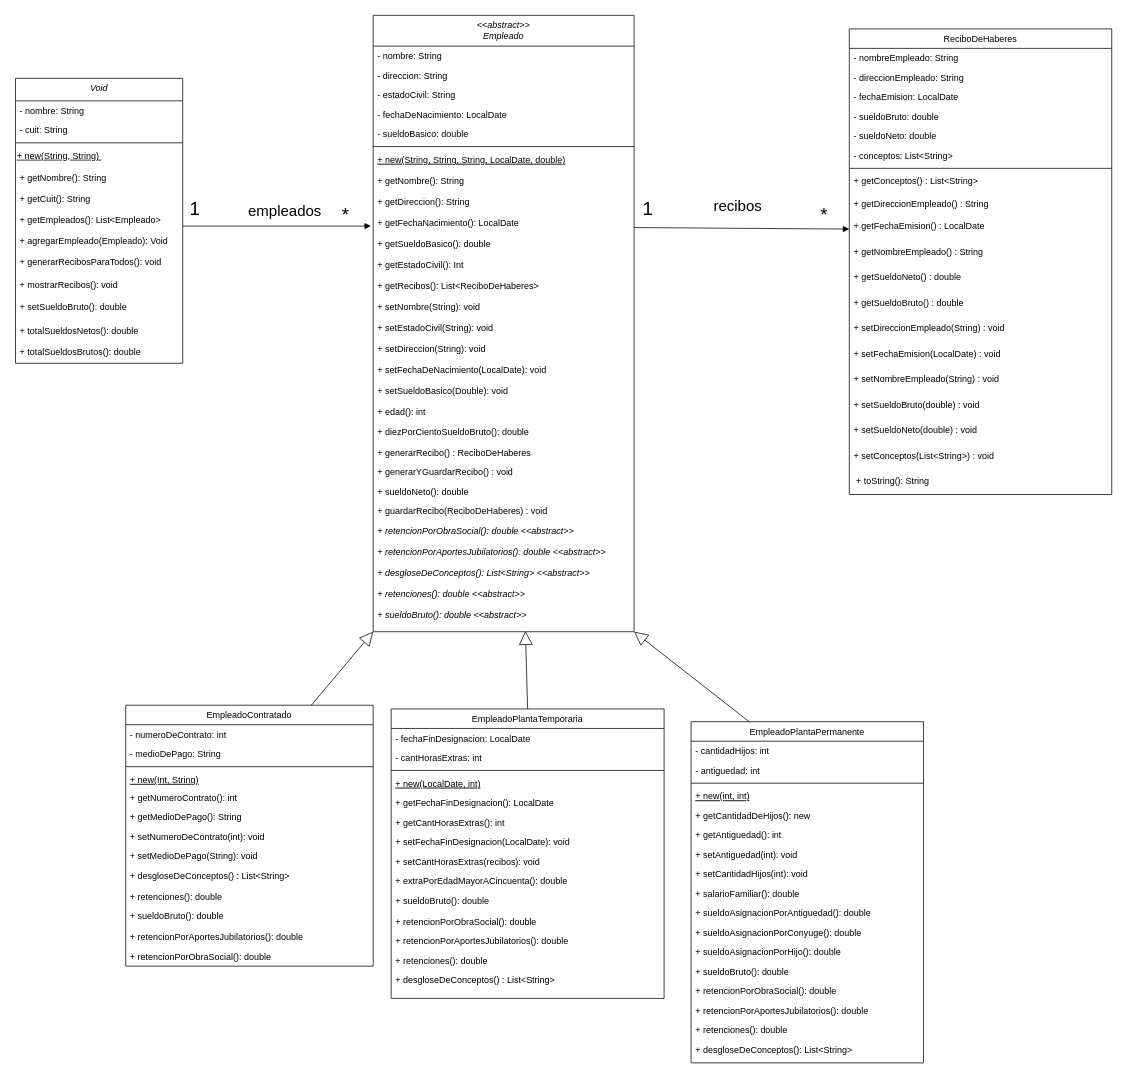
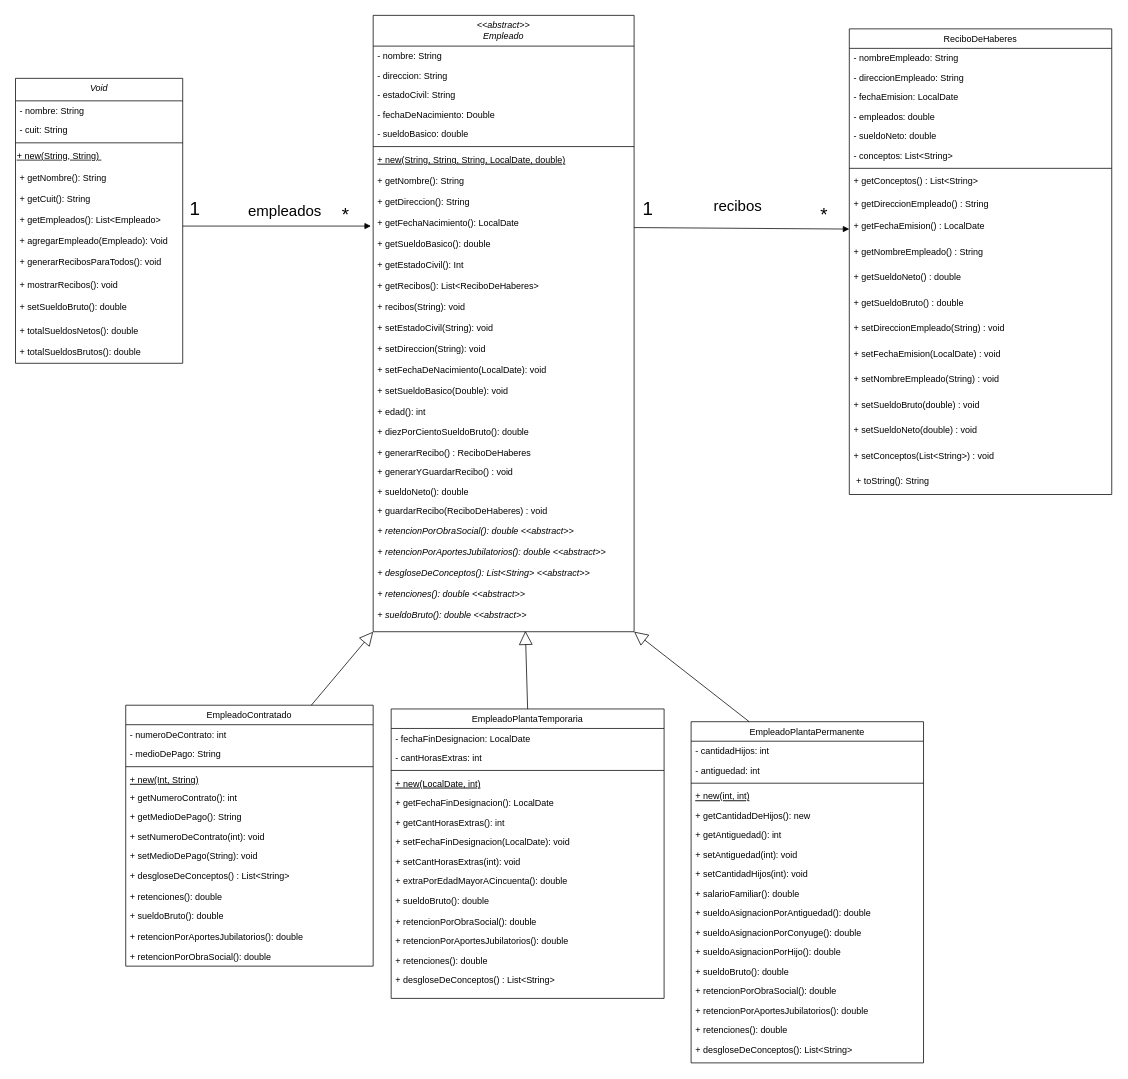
- <mxCell id="53" value="- fechaDeNacimiento: LocalDate" style="text;align=left;verticalAlign=top;spacingLeft=4;spacingRight=4;overflow=hidden;rotatable=0;points=[[0,0.5],[1,0.5]];portConstraint=eastwest;rounded=0;shadow=0;html=0;" parent="49" vertex="1"><mxGeometry y="119" width="348" height="26" as="geometry" /></mxCell>
+ <mxCell id="53" value="- fechaDeNacimiento: Double" style="text;align=left;verticalAlign=top;spacingLeft=4;spacingRight=4;overflow=hidden;rotatable=0;points=[[0,0.5],[1,0.5]];portConstraint=eastwest;rounded=0;shadow=0;html=0;" parent="49" vertex="1"><mxGeometry y="119" width="348" height="26" as="geometry" /></mxCell>
- <mxCell id="85" value="- sueldoBruto: double" style="text;align=left;verticalAlign=top;spacingLeft=4;spacingRight=4;overflow=hidden;rotatable=0;points=[[0,0.5],[1,0.5]];portConstraint=eastwest;rounded=0;shadow=0;html=0;" parent="81" vertex="1"><mxGeometry y="104" width="350" height="26" as="geometry" /></mxCell>
+ <mxCell id="85" value="- empleados: double" style="text;align=left;verticalAlign=top;spacingLeft=4;spacingRight=4;overflow=hidden;rotatable=0;points=[[0,0.5],[1,0.5]];portConstraint=eastwest;rounded=0;shadow=0;html=0;" parent="81" vertex="1"><mxGeometry y="104" width="350" height="26" as="geometry" /></mxCell>
- <mxCell id="63" value="+ setNombre(String): void" style="text;align=left;verticalAlign=top;spacingLeft=4;spacingRight=4;overflow=hidden;rotatable=0;points=[[0,0.5],[1,0.5]];portConstraint=eastwest;" parent="49" vertex="1"><mxGeometry y="376" width="348" height="28" as="geometry" /></mxCell>
+ <mxCell id="63" value="+ recibos(String): void" style="text;align=left;verticalAlign=top;spacingLeft=4;spacingRight=4;overflow=hidden;rotatable=0;points=[[0,0.5],[1,0.5]];portConstraint=eastwest;" parent="49" vertex="1"><mxGeometry y="376" width="348" height="28" as="geometry" /></mxCell>
- <mxCell id="24" value="+ setCantHorasExtras(recibos): void" style="text;align=left;verticalAlign=top;spacingLeft=4;spacingRight=4;overflow=hidden;rotatable=0;points=[[0,0.5],[1,0.5]];portConstraint=eastwest;" parent="16" vertex="1"><mxGeometry y="190" width="364" height="26" as="geometry" /></mxCell>
+ <mxCell id="24" value="+ setCantHorasExtras(int): void" style="text;align=left;verticalAlign=top;spacingLeft=4;spacingRight=4;overflow=hidden;rotatable=0;points=[[0,0.5],[1,0.5]];portConstraint=eastwest;" parent="16" vertex="1"><mxGeometry y="190" width="364" height="26" as="geometry" /></mxCell>
